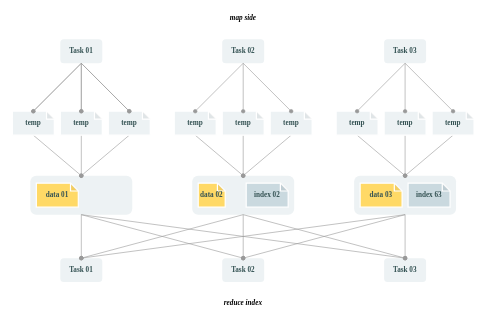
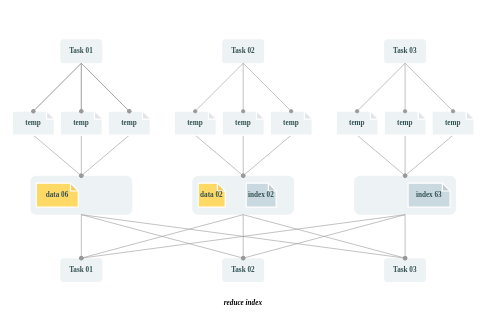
- <mxCell id="17" value="&lt;font color=&quot;#000000&quot;&gt;&lt;b&gt;&lt;i&gt;map side&lt;/i&gt;&lt;/b&gt;&lt;/font&gt;" style="text;html=1;strokeColor=none;fillColor=none;align=center;verticalAlign=middle;whiteSpace=wrap;fontFamily=Tahoma;fontColor=#FFFFFF;rounded=1;" parent="1" vertex="1"><mxGeometry x="355" y="20" width="100" height="20" as="geometry" /></mxCell>
- <mxCell id="8" value="&lt;b&gt;&lt;font color=&quot;#345253&quot;&gt;data 01&lt;/font&gt;&lt;/b&gt;" style="shape=note;whiteSpace=wrap;html=1;backgroundOutline=1;darkOpacity=0.05;fontFamily=Tahoma;fontColor=#FFFFFF;strokeWidth=2;size=13;strokeColor=#FFFFFF;fillColor=#FFD966;rounded=1;" vertex="1" parent="6"><mxGeometry x="10" y="12.5" width="70" height="40" as="geometry" /></mxCell>
+ <mxCell id="8" value="&lt;b&gt;&lt;font color=&quot;#345253&quot;&gt;data 06&lt;/font&gt;&lt;/b&gt;" style="shape=note;whiteSpace=wrap;html=1;backgroundOutline=1;darkOpacity=0.05;fontFamily=Tahoma;fontColor=#FFFFFF;strokeWidth=2;size=13;strokeColor=#FFFFFF;fillColor=#FFD966;rounded=1;" vertex="1" parent="6"><mxGeometry x="10" y="12.5" width="70" height="40" as="geometry" /></mxCell>
- <mxCell id="5" value="&lt;b&gt;&lt;font color=&quot;#345253&quot;&gt;index 02&lt;/font&gt;&lt;/b&gt;" style="shape=note;whiteSpace=wrap;html=1;backgroundOutline=1;darkOpacity=0.05;fontFamily=Tahoma;fontColor=#FFFFFF;strokeColor=#FFFFFF;strokeWidth=2;size=13;fillColor=#CAD9DF;rounded=1;" vertex="1" parent="2"><mxGeometry x="90" y="12.5" width="70" height="40" as="geometry" /></mxCell>
+ <mxCell id="5" value="&lt;b&gt;&lt;font color=&quot;#345253&quot;&gt;index 02&lt;/font&gt;&lt;/b&gt;" style="shape=note;whiteSpace=wrap;html=1;backgroundOutline=1;darkOpacity=0.05;fontFamily=Tahoma;fontColor=#FFFFFF;strokeColor=#FFFFFF;strokeWidth=2;size=13;fillColor=#CAD9DF;rounded=1;" vertex="1" parent="2"><mxGeometry x="90" y="12.5" width="50" height="40" as="geometry" /></mxCell>
- <mxCell id="12" value="&lt;b&gt;&lt;font color=&quot;#345253&quot;&gt;data 03&lt;/font&gt;&lt;/b&gt;" style="shape=note;whiteSpace=wrap;html=1;backgroundOutline=1;darkOpacity=0.05;fontFamily=Tahoma;fontColor=#FFFFFF;strokeWidth=2;size=13;strokeColor=#FFFFFF;fillColor=#FFD966;rounded=1;" vertex="1" parent="10"><mxGeometry x="10" y="12.5" width="70" height="40" as="geometry" /></mxCell>
